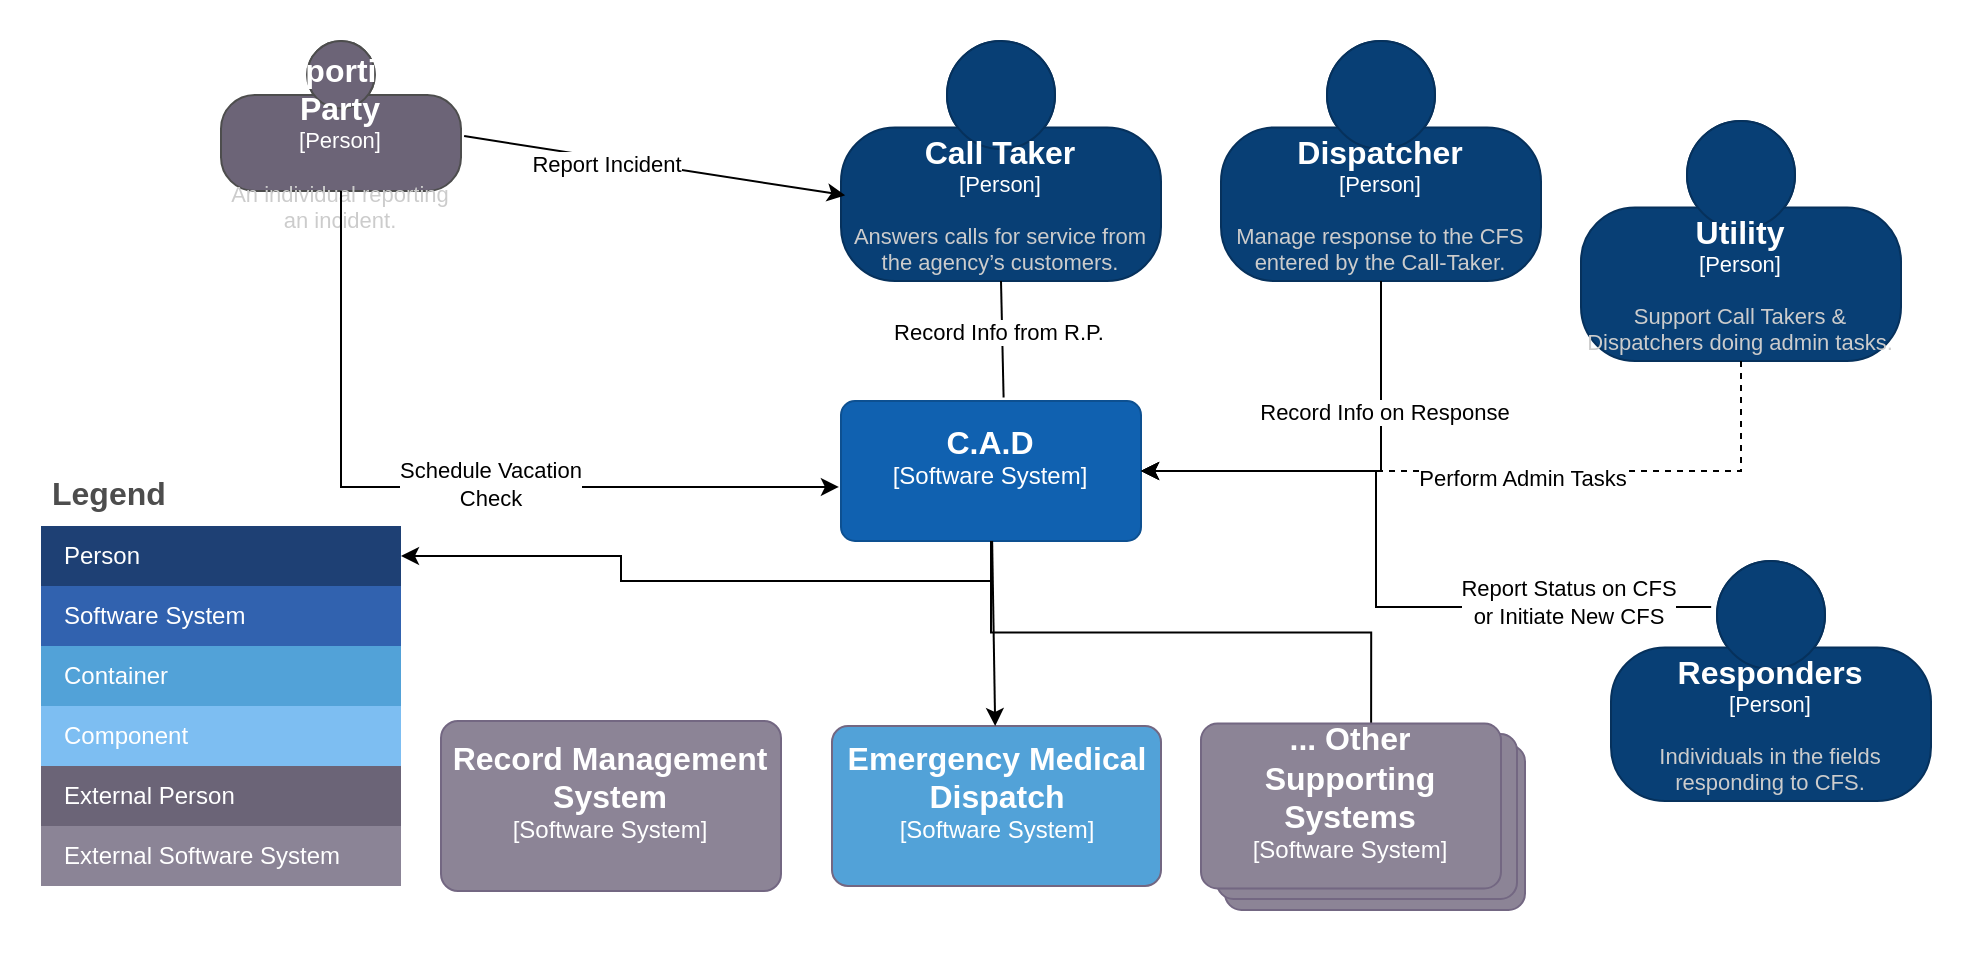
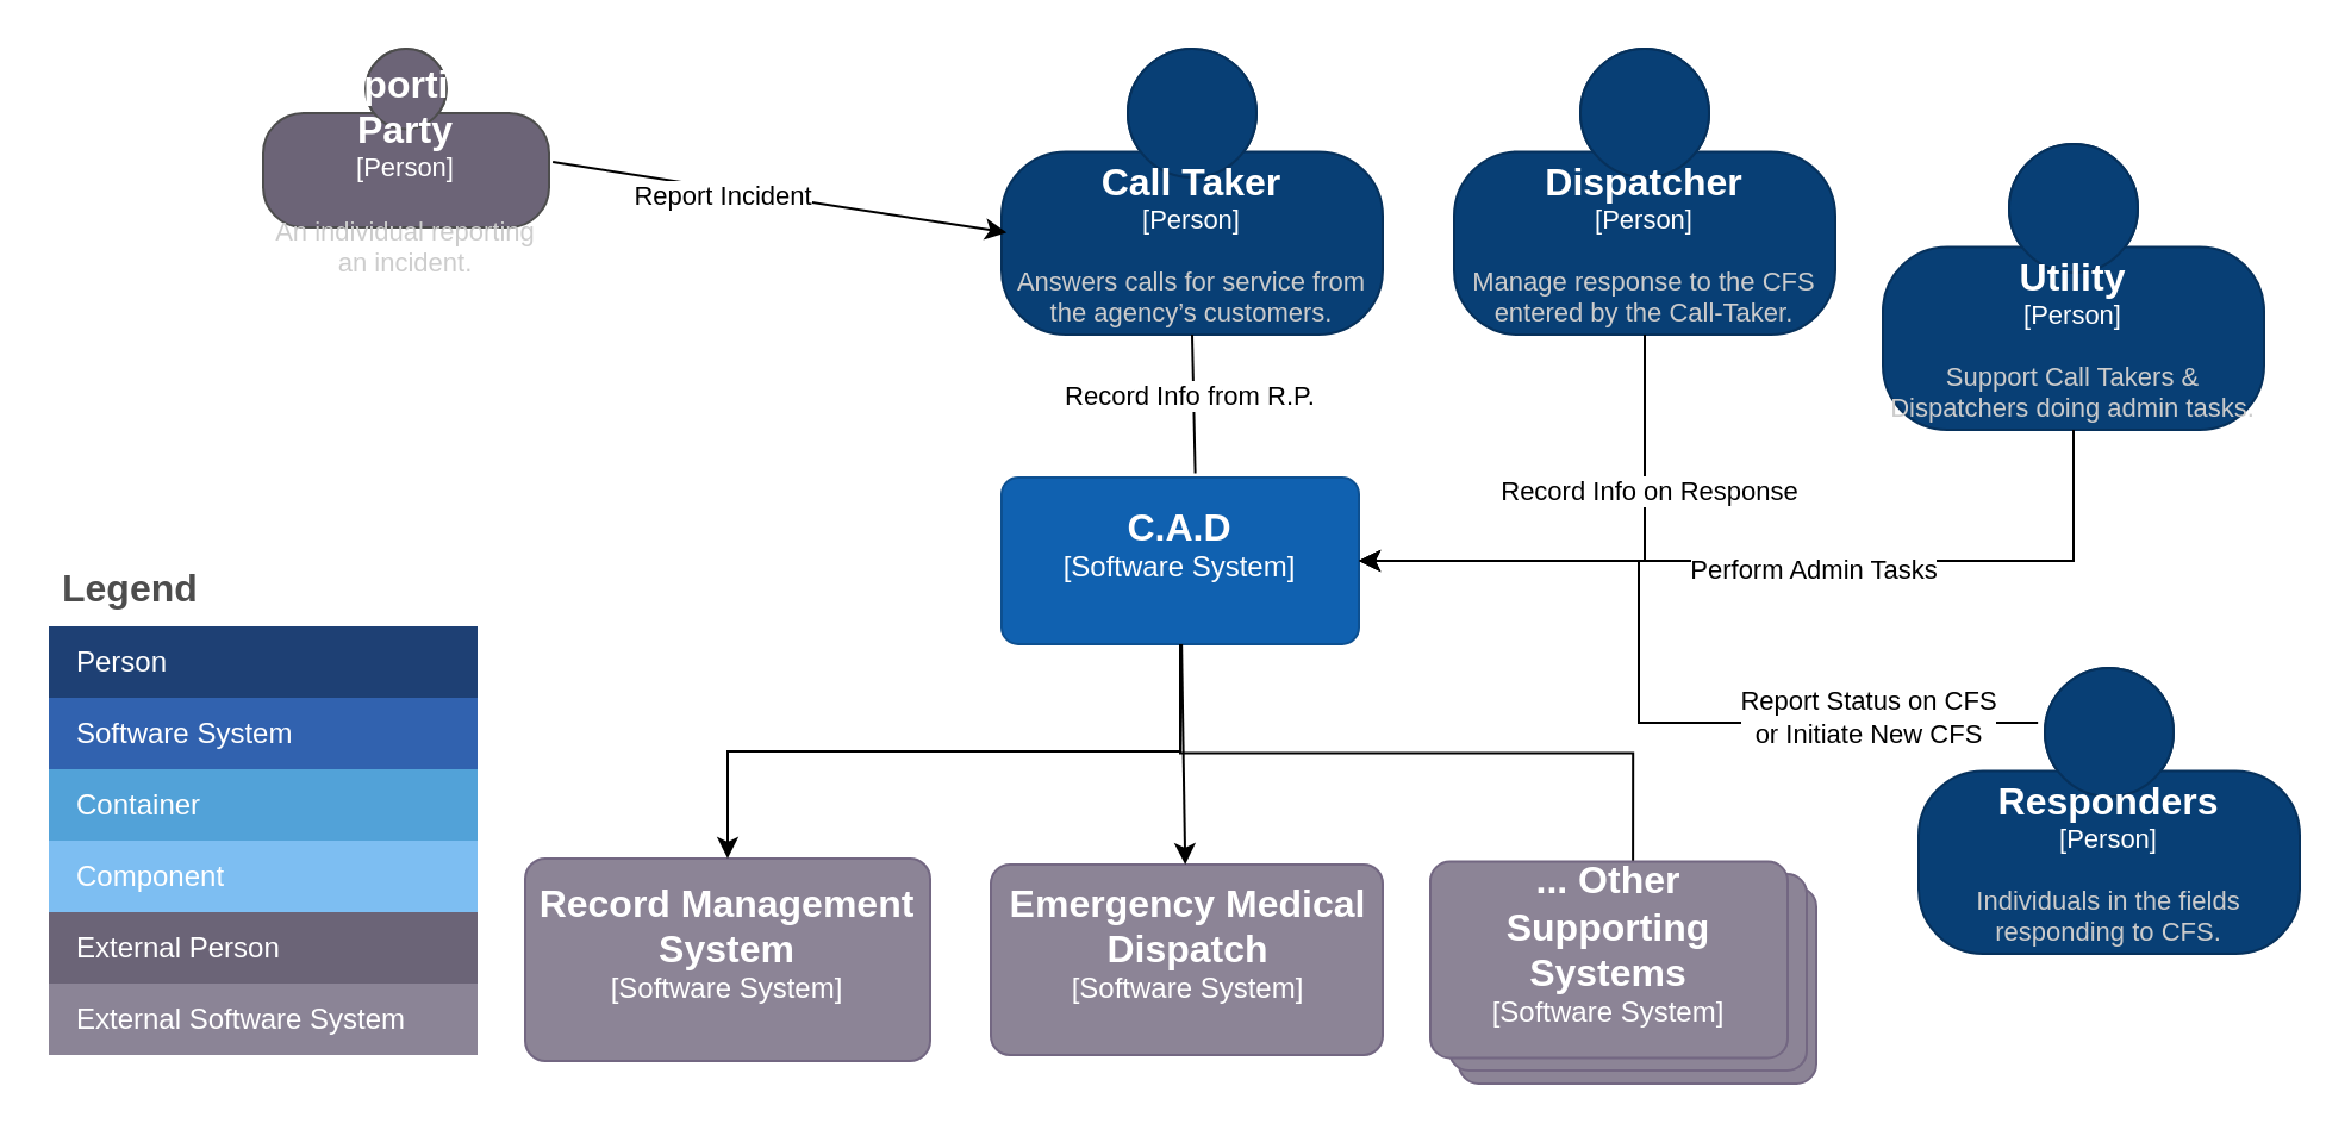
- <mxCell id="18" style="edgeStyle=orthogonalEdgeStyle;rounded=0;orthogonalLoop=1;jettySize=auto;html=1;entryX=-0.007;entryY=0.614;entryDx=0;entryDy=0;entryPerimeter=0;exitX=0.5;exitY=1;exitDx=0;exitDy=0;exitPerimeter=0;" parent="1" source="8" target="3" edge="1"><mxGeometry relative="1" as="geometry" /></mxCell>
- <mxCell id="19" value="Schedule Vacation&lt;br&gt;Check" style="edgeLabel;html=1;align=center;verticalAlign=middle;resizable=0;points=[];" parent="18" vertex="1" connectable="0"><mxGeometry x="0.124" y="1" relative="1" as="geometry"><mxPoint as="offset" /></mxGeometry></mxCell>
- <mxCell id="22" style="edgeStyle=orthogonalEdgeStyle;rounded=0;orthogonalLoop=1;jettySize=auto;html=1;entryX=1;entryY=0.5;entryDx=0;entryDy=0;entryPerimeter=0;exitX=0.5;exitY=1;exitDx=0;exitDy=0;exitPerimeter=0;dashed=1;" parent="1" source="20" target="3" edge="1"><mxGeometry relative="1" as="geometry" /></mxCell>
+ <mxCell id="22" style="edgeStyle=orthogonalEdgeStyle;rounded=0;orthogonalLoop=1;jettySize=auto;html=1;entryX=1;entryY=0.5;entryDx=0;entryDy=0;entryPerimeter=0;exitX=0.5;exitY=1;exitDx=0;exitDy=0;exitPerimeter=0;" parent="1" source="20" target="3" edge="1"><mxGeometry relative="1" as="geometry" /></mxCell>
- <mxCell id="10" style="edgeStyle=orthogonalEdgeStyle;rounded=0;orthogonalLoop=1;jettySize=auto;html=1;exitX=0.5;exitY=1;exitDx=0;exitDy=0;exitPerimeter=0;" parent="1" source="3" target="30" edge="1"><mxGeometry relative="1" as="geometry" /></mxCell>
+ <mxCell id="10" style="edgeStyle=orthogonalEdgeStyle;rounded=0;orthogonalLoop=1;jettySize=auto;html=1;exitX=0.5;exitY=1;exitDx=0;exitDy=0;exitPerimeter=0;" parent="1" source="3" target="9" edge="1"><mxGeometry relative="1" as="geometry" /></mxCell>
- <mxCell id="11" value="&lt;font style=&quot;font-size: 16px&quot;&gt;&lt;b&gt;Emergency Medical Dispatch&lt;/b&gt;&lt;/font&gt;&lt;div&gt;[Software System]&lt;/div&gt;&lt;br&gt;&lt;div&gt;&lt;font style=&quot;font-size: 11px&quot;&gt;&lt;font color=&quot;#cccccc&quot;&gt;&lt;/font&gt;&lt;/div&gt;" style="rounded=1;whiteSpace=wrap;html=1;labelBackgroundColor=none;fillColor=#52a2d8;fontColor=#ffffff;align=center;arcSize=10;strokeColor=#736782;metaEdit=1;resizable=1;points=[[0.25,0,0],[0.5,0,0],[0.75,0,0],[1,0.25,0],[1,0.5,0],[1,0.75,0],[0.75,1,0],[0.5,1,0],[0.25,1,0],[0,0.75,0],[0,0.5,0],[0,0.25,0]];" parent="1" vertex="1"><mxGeometry x="415.5" y="362.5" width="164.5" height="80" as="geometry" /></mxCell>
+ <mxCell id="11" value="&lt;font style=&quot;font-size: 16px&quot;&gt;&lt;b&gt;Emergency Medical Dispatch&lt;/b&gt;&lt;/font&gt;&lt;div&gt;[Software System]&lt;/div&gt;&lt;br&gt;&lt;div&gt;&lt;font style=&quot;font-size: 11px&quot;&gt;&lt;font color=&quot;#cccccc&quot;&gt;&lt;/font&gt;&lt;/div&gt;" style="rounded=1;whiteSpace=wrap;html=1;labelBackgroundColor=none;fillColor=#8C8496;fontColor=#ffffff;align=center;arcSize=10;strokeColor=#736782;metaEdit=1;resizable=1;points=[[0.25,0,0],[0.5,0,0],[0.75,0,0],[1,0.25,0],[1,0.5,0],[1,0.75,0],[0.75,1,0],[0.5,1,0],[0.25,1,0],[0,0.75,0],[0,0.5,0],[0,0.25,0]];" parent="1" vertex="1"><mxGeometry x="415.5" y="362.5" width="164.5" height="80" as="geometry" /></mxCell>
